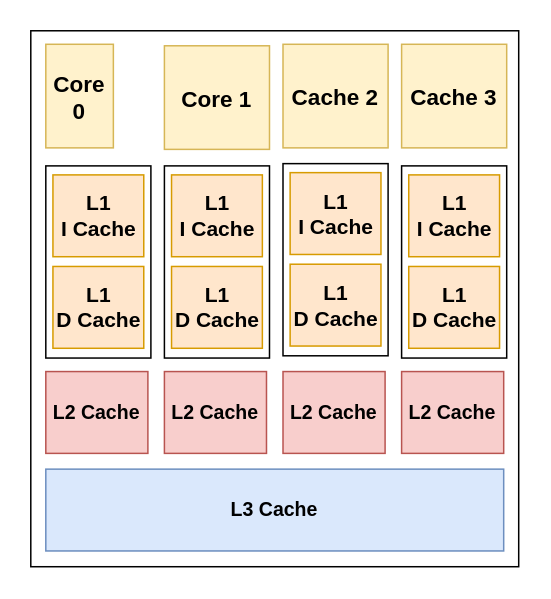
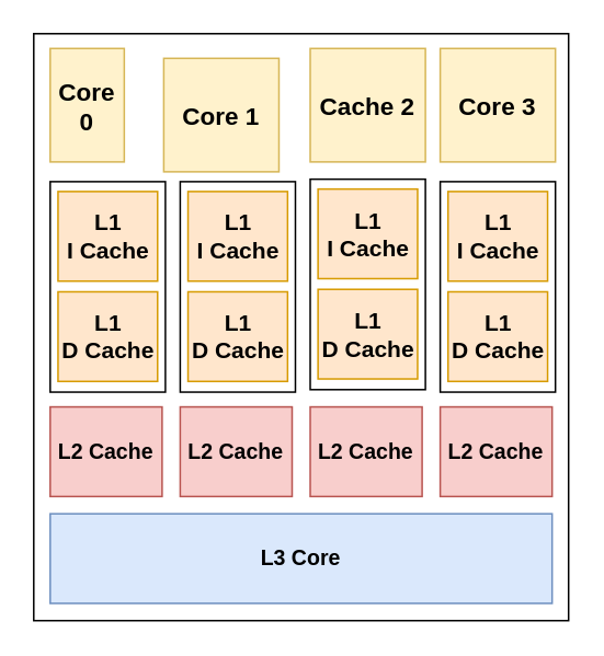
- <mxCell id="5" value="&lt;b&gt;&lt;font style=&quot;font-size: 15px&quot;&gt;Cache 3&lt;/font&gt;&lt;/b&gt;" style="rounded=0;whiteSpace=wrap;html=1;fillColor=#fff2cc;strokeColor=#d6b656;" vertex="1" parent="1"><mxGeometry x="267" y="29" width="70" height="69" as="geometry" /></mxCell>
+ <mxCell id="5" value="&lt;b&gt;&lt;font style=&quot;font-size: 15px&quot;&gt;Core 3&lt;/font&gt;&lt;/b&gt;" style="rounded=0;whiteSpace=wrap;html=1;fillColor=#fff2cc;strokeColor=#d6b656;" vertex="1" parent="1"><mxGeometry x="267" y="29" width="70" height="69" as="geometry" /></mxCell>
- <mxCell id="4" value="&lt;b&gt;&lt;font style=&quot;font-size: 15px&quot;&gt;Core 1&lt;/font&gt;&lt;/b&gt;" style="rounded=0;whiteSpace=wrap;html=1;fillColor=#fff2cc;strokeColor=#d6b656;" vertex="1" parent="1"><mxGeometry x="109" y="30" width="70" height="69" as="geometry" /></mxCell>
+ <mxCell id="4" value="&lt;b&gt;&lt;font style=&quot;font-size: 15px&quot;&gt;Core 1&lt;/font&gt;&lt;/b&gt;" style="rounded=0;whiteSpace=wrap;html=1;fillColor=#fff2cc;strokeColor=#d6b656;" vertex="1" parent="1"><mxGeometry x="99" y="35" width="70" height="69" as="geometry" /></mxCell>
- <mxCell id="23" value="&lt;b&gt;&lt;font style=&quot;font-size: 13px&quot;&gt;L3 Cache&lt;/font&gt;&lt;/b&gt;" style="rounded=0;whiteSpace=wrap;html=1;fillColor=#dae8fc;strokeColor=#6c8ebf;" vertex="1" parent="1"><mxGeometry x="30" y="312" width="305" height="54.5" as="geometry" /></mxCell>
+ <mxCell id="23" value="&lt;b&gt;&lt;font style=&quot;font-size: 13px&quot;&gt;L3 Core&lt;/font&gt;&lt;/b&gt;" style="rounded=0;whiteSpace=wrap;html=1;fillColor=#dae8fc;strokeColor=#6c8ebf;" vertex="1" parent="1"><mxGeometry x="30" y="312" width="305" height="54.5" as="geometry" /></mxCell>
